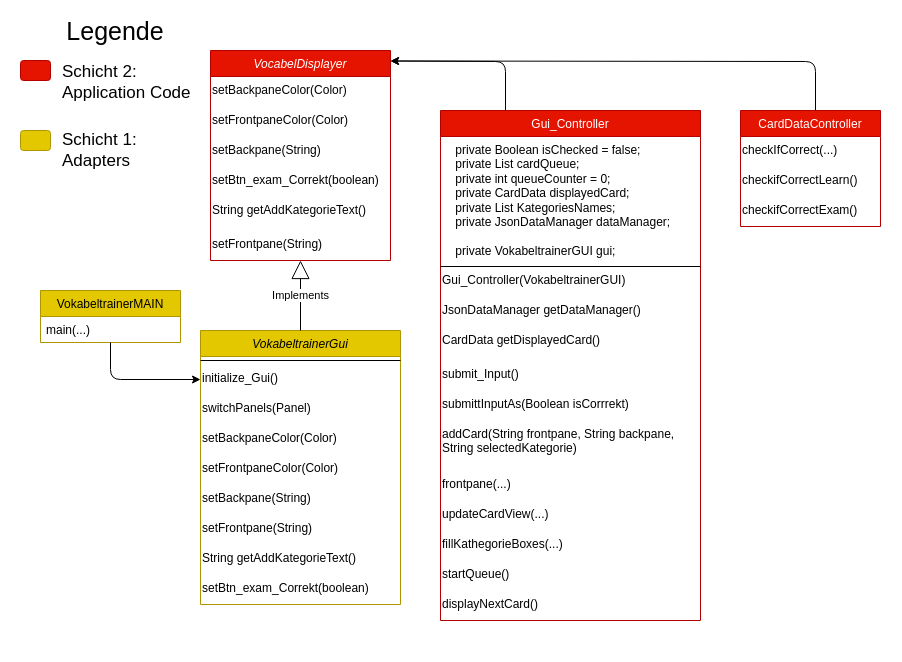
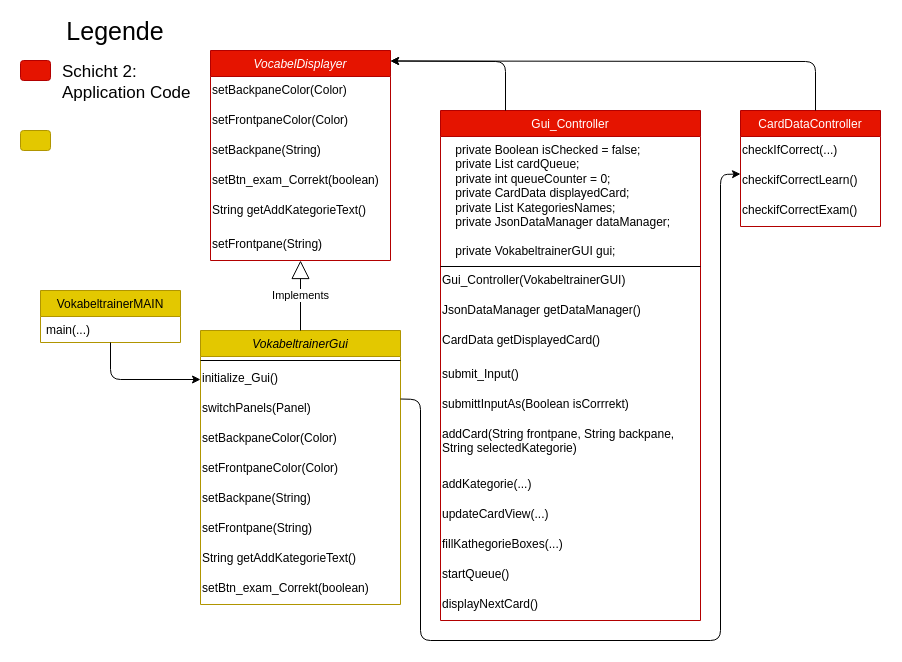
- <mxCell id="49" value="&lt;span style=&quot;left: 345.023px ; top: 133.873px ; font-size: 17px ; font-family: sans-serif ; transform: scalex(0.994)&quot; dir=&quot;ltr&quot;&gt;Schicht 1: Adapters&lt;/span&gt;" style="text;html=1;strokeColor=none;fillColor=none;align=left;verticalAlign=middle;whiteSpace=wrap;rounded=0;fontSize=17;" vertex="1" parent="1"><mxGeometry x="60" y="140" width="130" height="20" as="geometry" /></mxCell>
- <mxCell id="23" value="frontpane(...)" style="text;whiteSpace=wrap;html=1;" parent="15" vertex="1"><mxGeometry y="360" width="260" height="30" as="geometry" /></mxCell>
+ <mxCell id="23" value="addKategorie(...)" style="text;whiteSpace=wrap;html=1;" parent="15" vertex="1"><mxGeometry y="360" width="260" height="30" as="geometry" /></mxCell>
+ <mxCell id="42" value="" style="endArrow=classic;html=1;entryX=0;entryY=0.25;entryDx=0;entryDy=0;exitX=1;exitY=0.25;exitDx=0;exitDy=0;" edge="1" parent="1" source="2" target="40"><mxGeometry width="50" height="50" relative="1" as="geometry"><mxPoint x="450" y="390" as="sourcePoint" /><mxPoint x="838.96" y="250.46" as="targetPoint" /><Array as="points"><mxPoint x="420" y="399" /><mxPoint x="420" y="640" /><mxPoint x="720" y="640" /><mxPoint x="720" y="174" /></Array></mxGeometry></mxCell>
